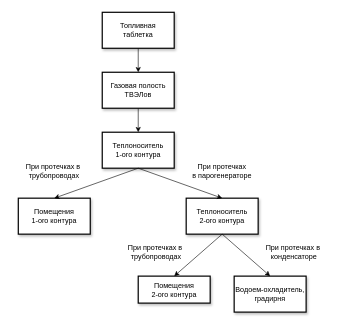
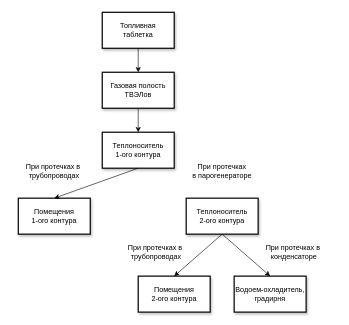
- <mxCell id="12" value="" style="endArrow=classic;html=1;entryX=0.5;entryY=0;entryDx=0;entryDy=0;exitX=0.5;exitY=1;exitDx=0;exitDy=0;" parent="1" source="6" target="8" edge="1"><mxGeometry width="50" height="50" relative="1" as="geometry"><mxPoint x="250" y="300" as="sourcePoint" /><mxPoint x="300" y="370" as="targetPoint" /></mxGeometry></mxCell>
- <mxCell id="10" value="Помещения &lt;br&gt;2-ого контура" style="rounded=0;whiteSpace=wrap;html=1;strokeWidth=2;shadow=1;" parent="1" vertex="1"><mxGeometry x="230" y="460" width="120" height="45" as="geometry" /></mxCell>
+ <mxCell id="10" value="Помещения &lt;br&gt;2-ого контура" style="rounded=0;whiteSpace=wrap;html=1;strokeWidth=2;shadow=1;" parent="1" vertex="1"><mxGeometry x="230" y="460" width="120" height="60" as="geometry" /></mxCell>
